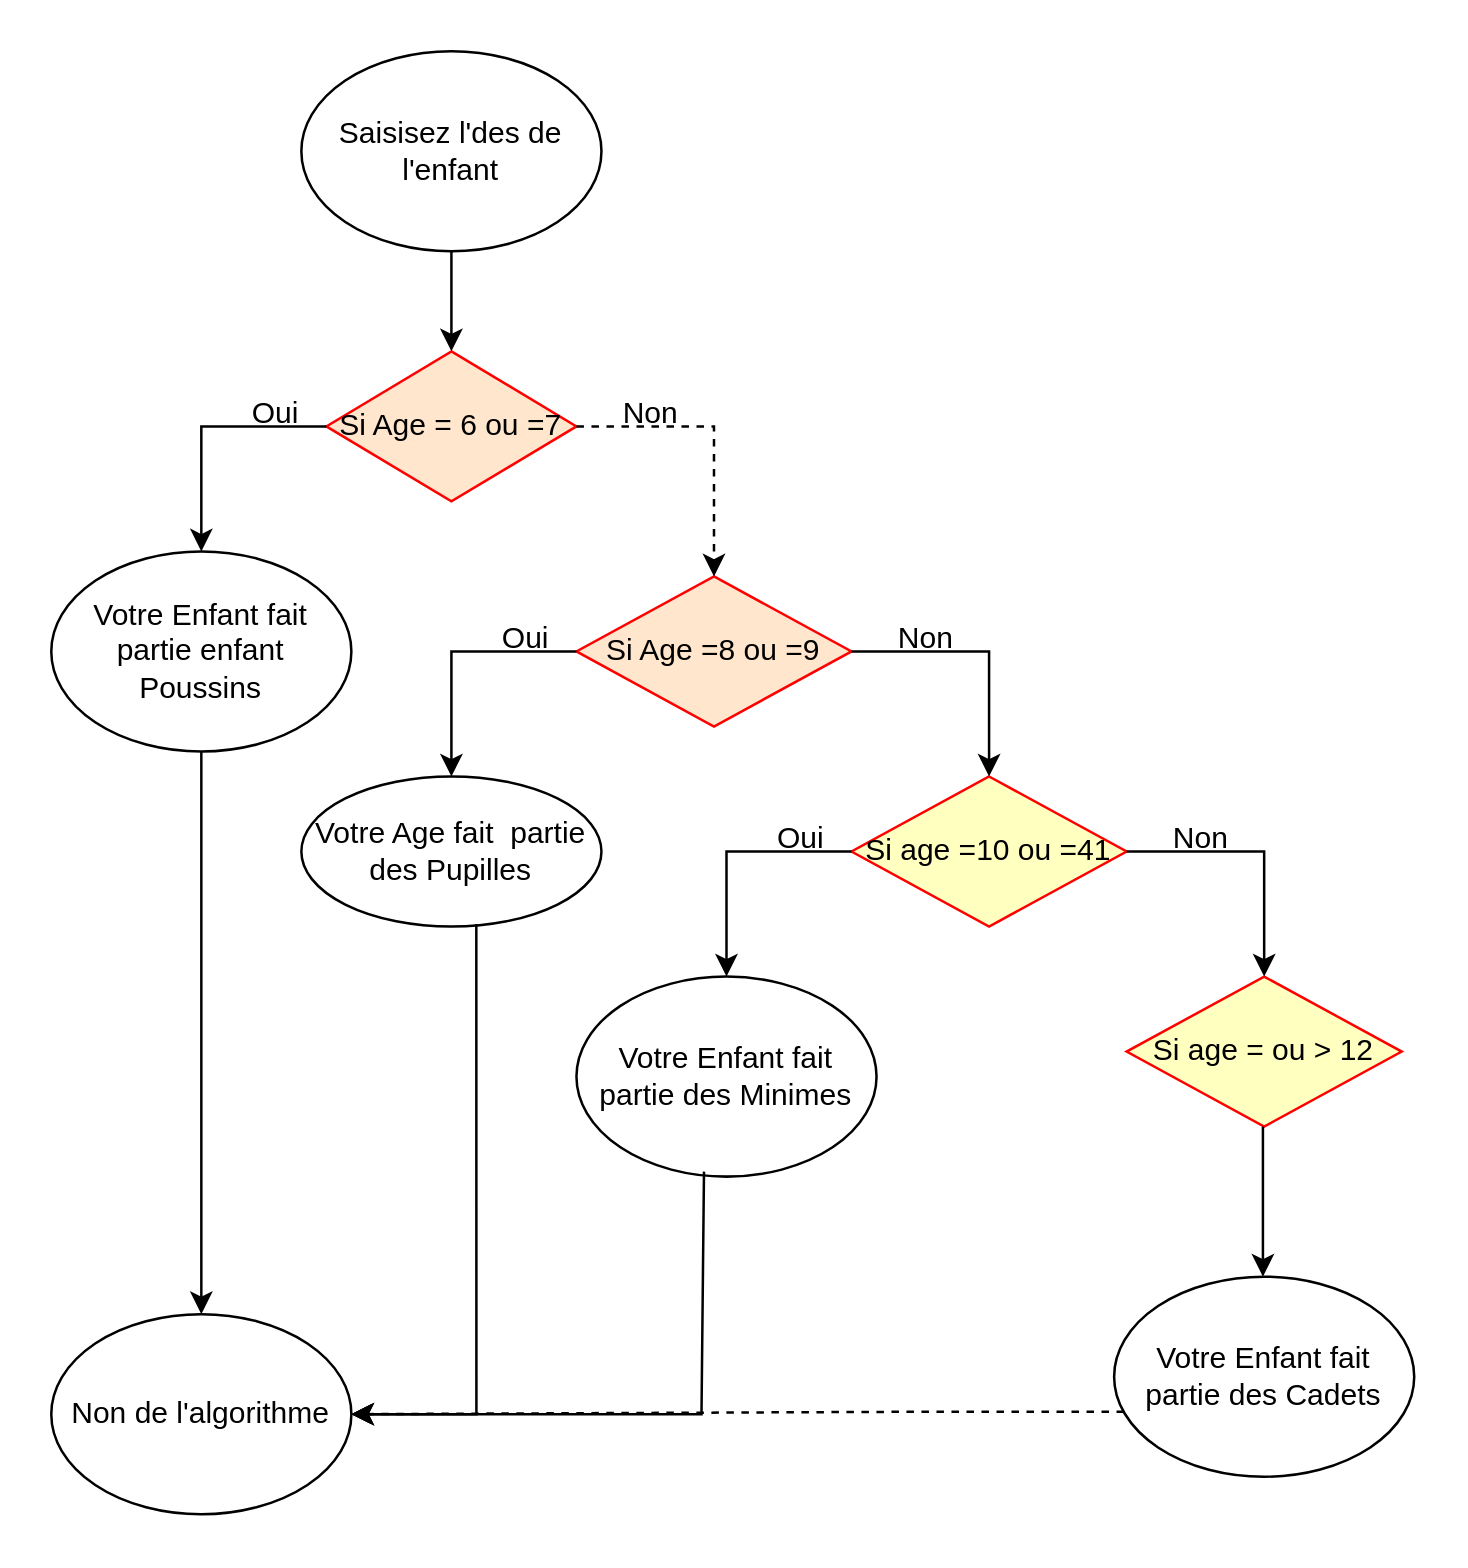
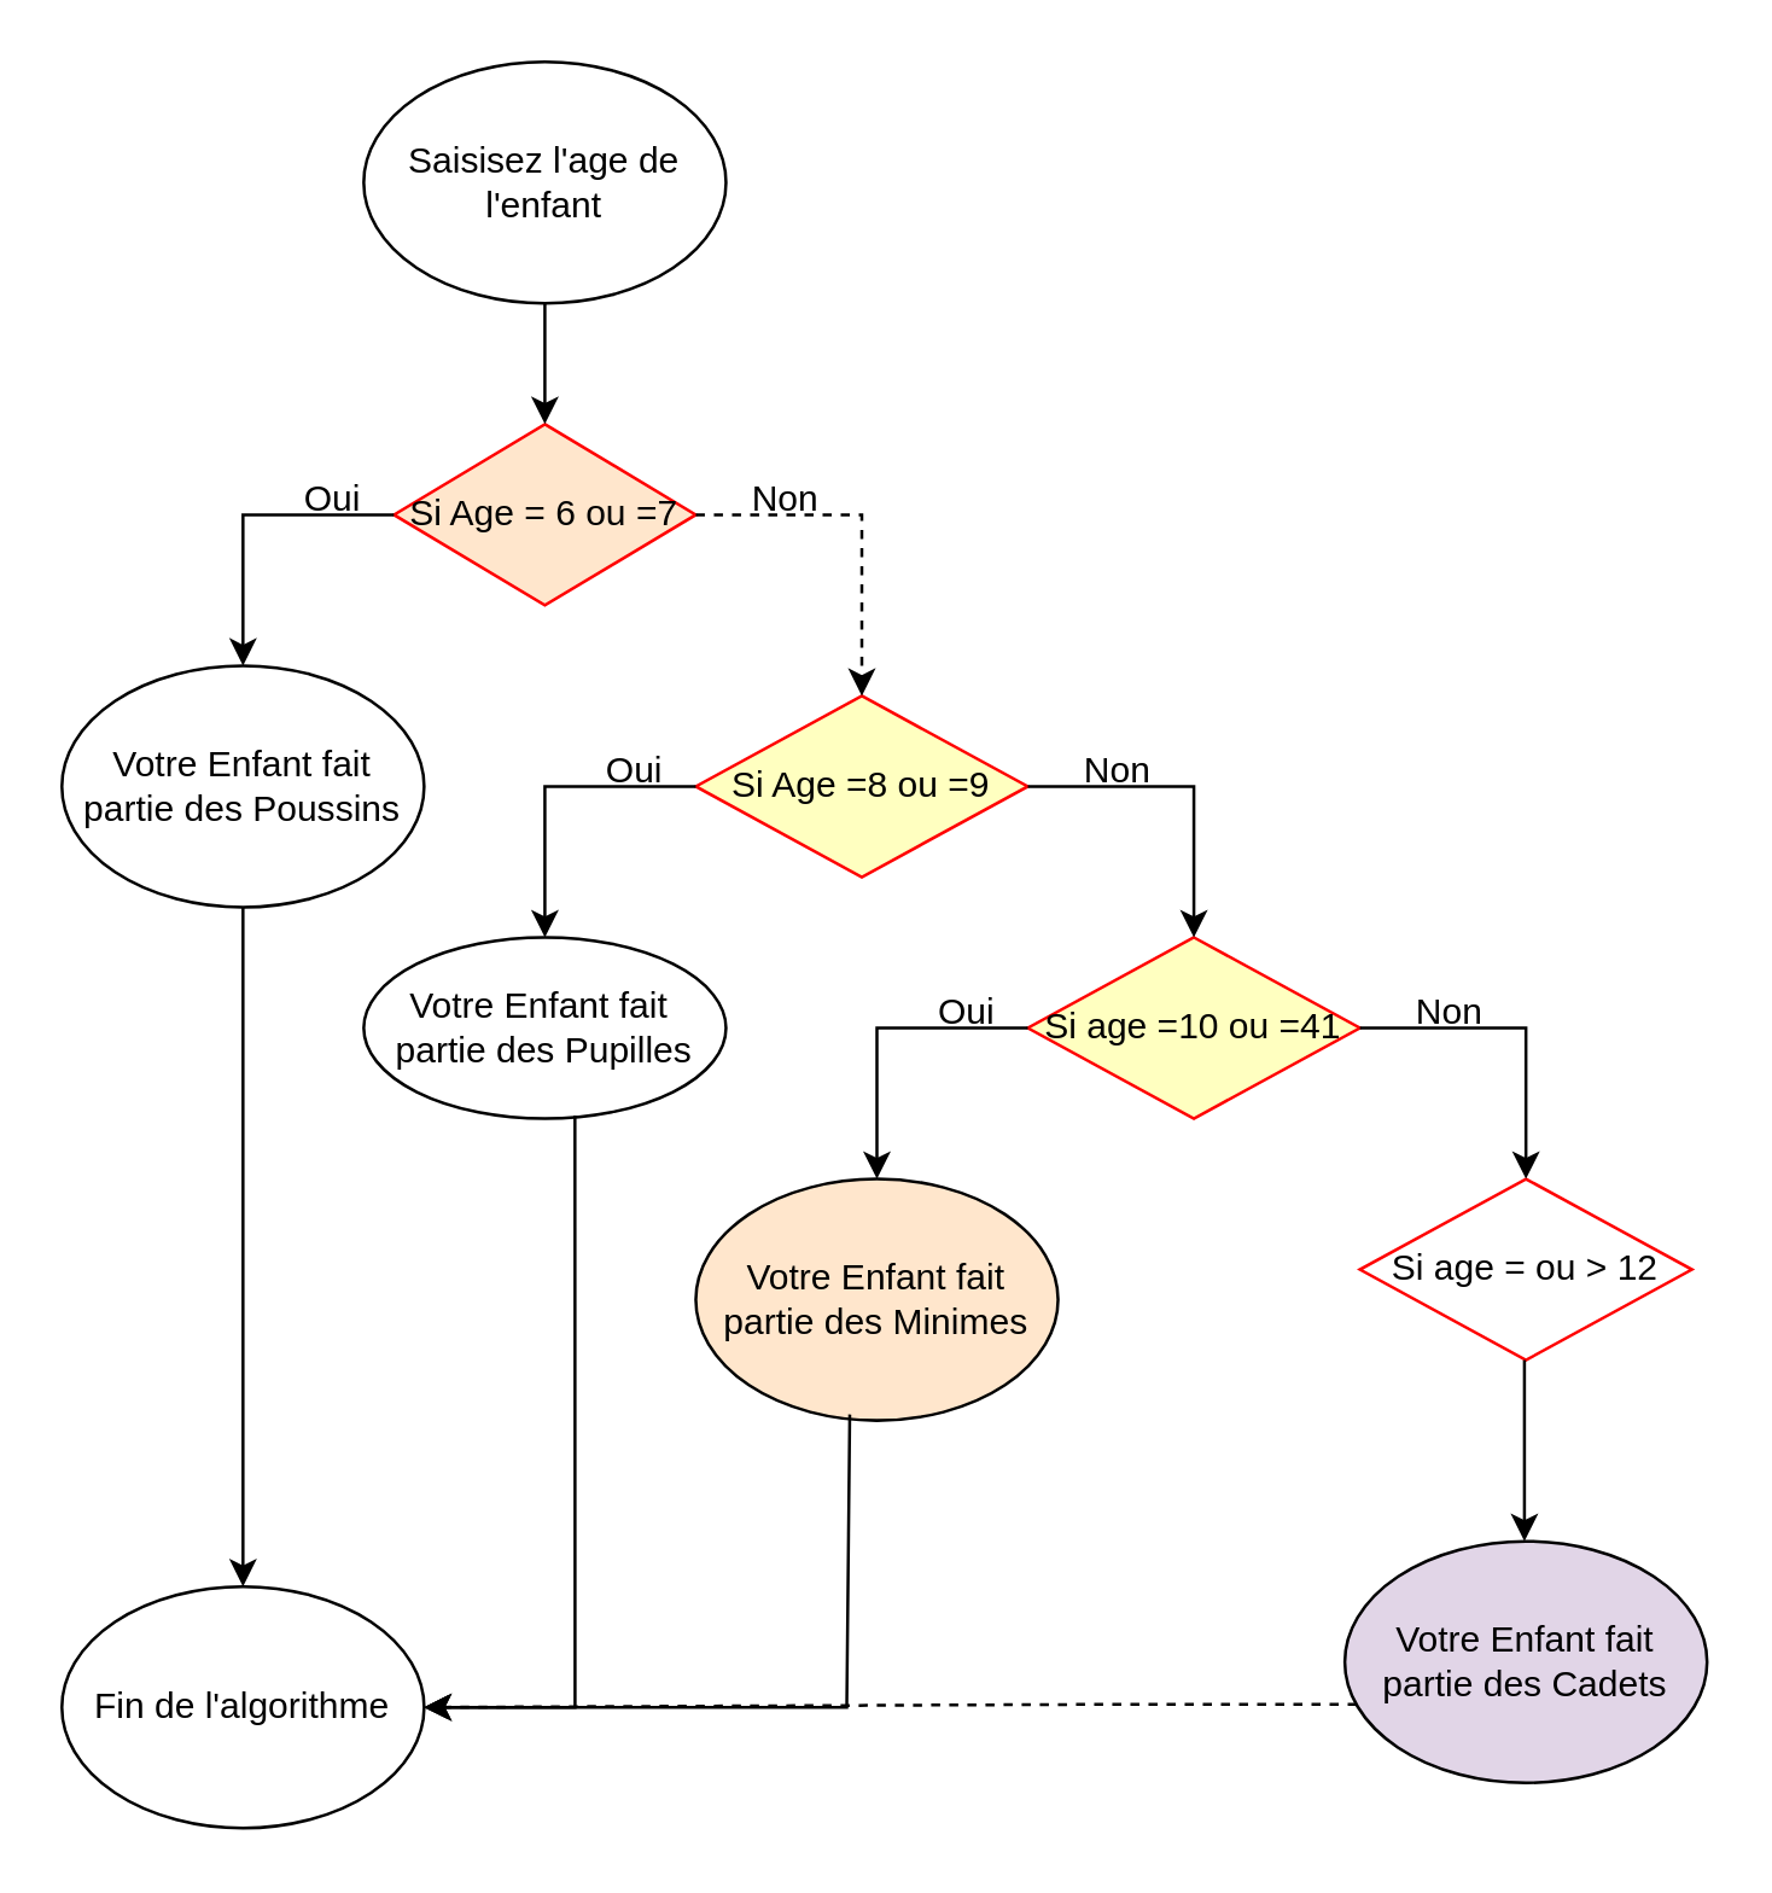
- <mxCell id="2" value="Saisisez l'des de l'enfant" style="ellipse;whiteSpace=wrap;html=1;" vertex="1" parent="1"><mxGeometry x="120" y="20" width="120" height="80" as="geometry" /></mxCell>
+ <mxCell id="2" value="Saisisez l'age de l'enfant" style="ellipse;whiteSpace=wrap;html=1;" vertex="1" parent="1"><mxGeometry x="120" y="20" width="120" height="80" as="geometry" /></mxCell>
- <mxCell id="9" value="Votre Enfant fait partie enfant Poussins" style="ellipse;whiteSpace=wrap;html=1;" vertex="1" parent="1"><mxGeometry x="20" y="220" width="120" height="80" as="geometry" /></mxCell>
+ <mxCell id="9" value="Votre Enfant fait partie des Poussins" style="ellipse;whiteSpace=wrap;html=1;" vertex="1" parent="1"><mxGeometry x="20" y="220" width="120" height="80" as="geometry" /></mxCell>
- <mxCell id="4" value="Si Age =8 ou =9" style="rhombus;whiteSpace=wrap;html=1;fontColor=#000000;fillColor=#ffe6cc;strokeColor=#ff0000;" vertex="1" parent="1"><mxGeometry x="230" y="230" width="110" height="60" as="geometry" /></mxCell>
+ <mxCell id="4" value="Si Age =8 ou =9" style="rhombus;whiteSpace=wrap;html=1;fontColor=#000000;fillColor=#ffffc0;strokeColor=#ff0000;" vertex="1" parent="1"><mxGeometry x="230" y="230" width="110" height="60" as="geometry" /></mxCell>
- <mxCell id="12" value="Votre Age fait&amp;nbsp; partie des Pupilles" style="ellipse;whiteSpace=wrap;html=1;" vertex="1" parent="1"><mxGeometry x="120" y="310" width="120" height="60" as="geometry" /></mxCell>
+ <mxCell id="12" value="Votre Enfant fait&amp;nbsp; partie des Pupilles" style="ellipse;whiteSpace=wrap;html=1;" vertex="1" parent="1"><mxGeometry x="120" y="310" width="120" height="60" as="geometry" /></mxCell>
- <mxCell id="5" value="Si age = ou &amp;gt; 12" style="rhombus;whiteSpace=wrap;html=1;fontColor=#000000;fillColor=#ffffc0;strokeColor=#ff0000;" vertex="1" parent="1"><mxGeometry x="450" y="390" width="110" height="60" as="geometry" /></mxCell>
+ <mxCell id="5" value="Si age = ou &amp;gt; 12" style="rhombus;whiteSpace=wrap;html=1;fontColor=#000000;fillColor=#ffffff;strokeColor=#ff0000;" vertex="1" parent="1"><mxGeometry x="450" y="390" width="110" height="60" as="geometry" /></mxCell>
- <mxCell id="11" value="Votre Enfant fait partie des Minimes" style="ellipse;whiteSpace=wrap;html=1;" vertex="1" parent="1"><mxGeometry x="230" y="390" width="120" height="80" as="geometry" /></mxCell>
+ <mxCell id="11" value="Votre Enfant fait partie des Minimes" style="ellipse;whiteSpace=wrap;html=1;fillColor=#ffe6cc;" vertex="1" parent="1"><mxGeometry x="230" y="390" width="120" height="80" as="geometry" /></mxCell>
- <mxCell id="10" value="Votre Enfant fait partie des Cadets" style="ellipse;whiteSpace=wrap;html=1;" vertex="1" parent="1"><mxGeometry x="445" y="510" width="120" height="80" as="geometry" /></mxCell>
+ <mxCell id="10" value="Votre Enfant fait partie des Cadets" style="ellipse;whiteSpace=wrap;html=1;fillColor=#e1d5e7;" vertex="1" parent="1"><mxGeometry x="445" y="510" width="120" height="80" as="geometry" /></mxCell>
- <mxCell id="13" value="Non de l'algorithme" style="ellipse;whiteSpace=wrap;html=1;" vertex="1" parent="1"><mxGeometry x="20" y="525" width="120" height="80" as="geometry" /></mxCell>
+ <mxCell id="13" value="Fin de l'algorithme" style="ellipse;whiteSpace=wrap;html=1;" vertex="1" parent="1"><mxGeometry x="20" y="525" width="120" height="80" as="geometry" /></mxCell>
